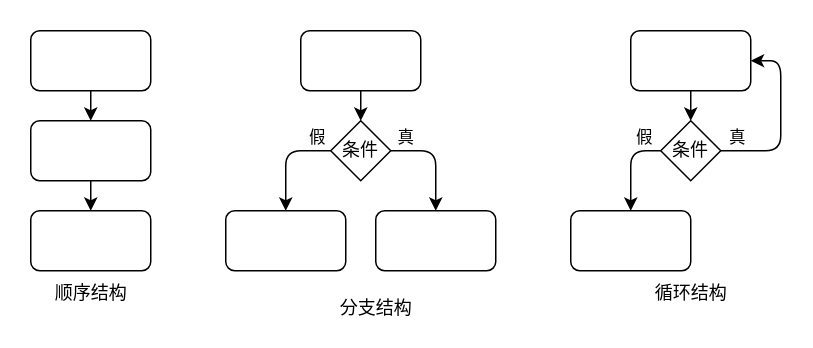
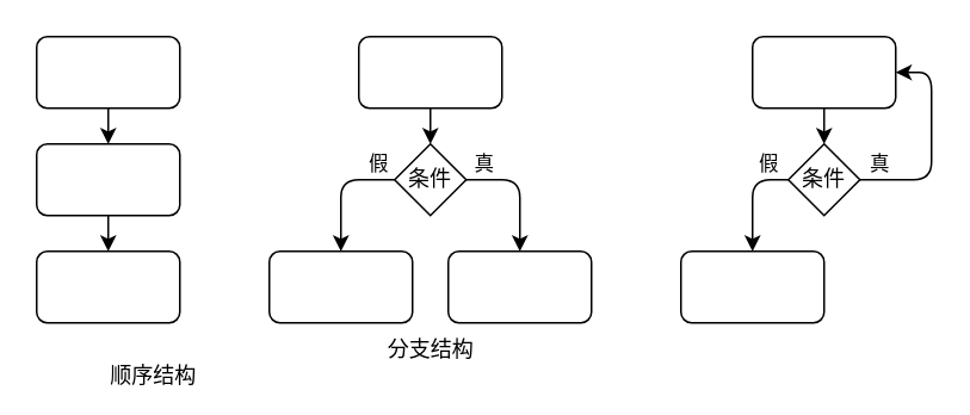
- <mxCell id="24" value="顺序结构" style="text;html=1;align=center;verticalAlign=middle;resizable=0;points=[];autosize=1;strokeColor=none;fillColor=none;" parent="1" vertex="1"><mxGeometry x="25" y="180" width="70" height="30" as="geometry" /></mxCell>
+ <mxCell id="24" value="顺序结构" style="text;html=1;align=center;verticalAlign=middle;resizable=0;points=[];autosize=1;strokeColor=none;fillColor=none;" parent="1" vertex="1"><mxGeometry x="50" y="195" width="70" height="30" as="geometry" /></mxCell>
- <mxCell id="26" value="循环结构" style="text;html=1;align=center;verticalAlign=middle;resizable=0;points=[];autosize=1;strokeColor=none;fillColor=none;" parent="1" vertex="1"><mxGeometry x="425" y="180" width="70" height="30" as="geometry" /></mxCell>
- <mxCell id="25" value="分支结构" style="text;html=1;align=center;verticalAlign=middle;resizable=0;points=[];autosize=1;strokeColor=none;fillColor=none;" parent="1" vertex="1"><mxGeometry x="215" y="190" width="70" height="30" as="geometry" /></mxCell>
+ <mxCell id="25" value="分支结构" style="text;html=1;align=center;verticalAlign=middle;resizable=0;points=[];autosize=1;strokeColor=none;fillColor=none;" parent="1" vertex="1"><mxGeometry x="205" y="180" width="70" height="30" as="geometry" /></mxCell>
